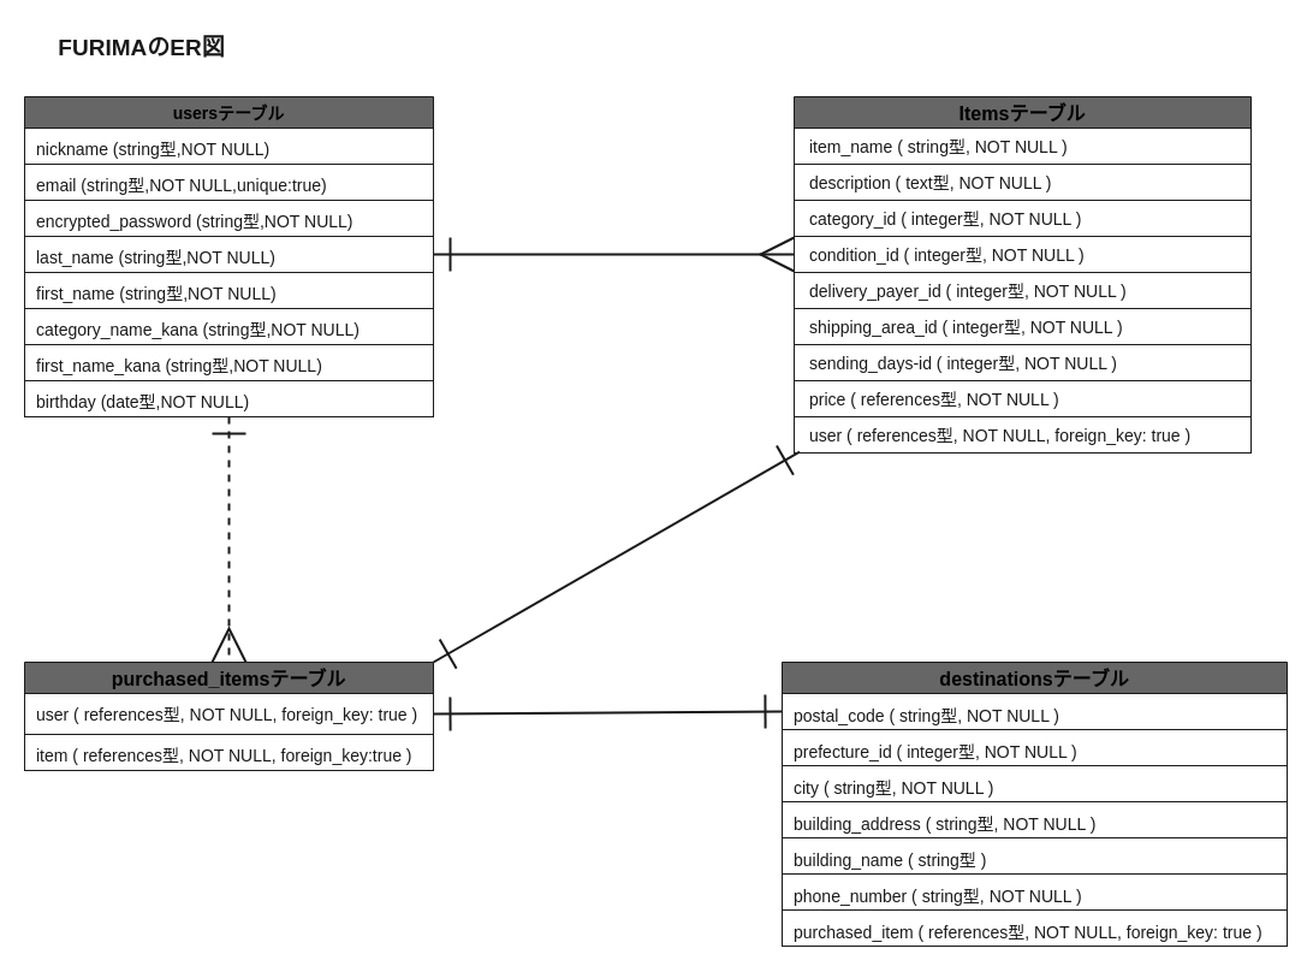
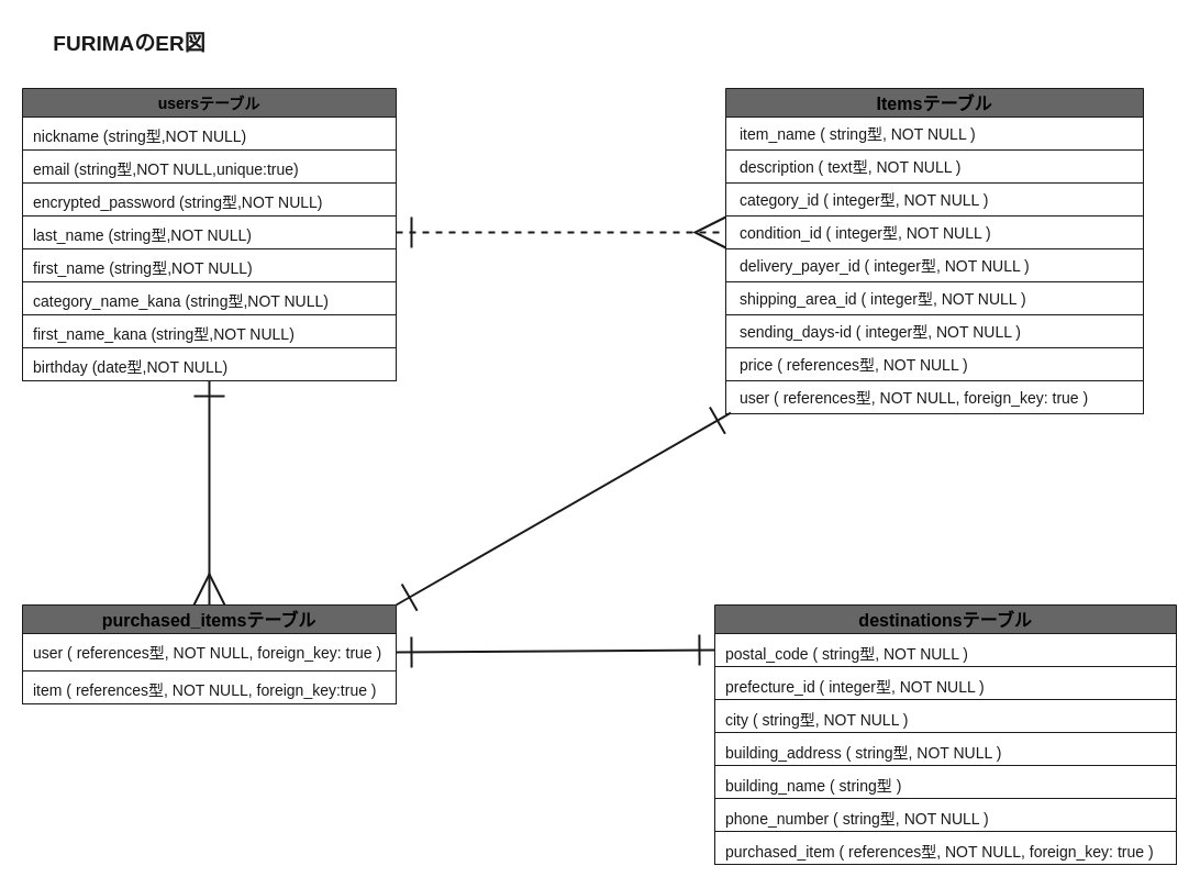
- <mxCell id="35" style="edgeStyle=none;html=1;exitX=1;exitY=0.5;exitDx=0;exitDy=0;entryX=0;entryY=0.5;entryDx=0;entryDy=0;fontSize=16;startArrow=ERone;startFill=0;endArrow=ERmany;endFill=0;startSize=25;endSize=25;strokeWidth=2;fontColor=#1A1A1A;labelBorderColor=none;strokeColor=#1A1A1A;" parent="1" source="25" target="14" edge="1"><mxGeometry relative="1" as="geometry" /></mxCell>
+ <mxCell id="35" style="edgeStyle=none;html=1;exitX=1;exitY=0.5;exitDx=0;exitDy=0;entryX=0;entryY=0.5;entryDx=0;entryDy=0;fontSize=16;startArrow=ERone;startFill=0;endArrow=ERmany;endFill=0;startSize=25;endSize=25;strokeWidth=2;fontColor=#1A1A1A;labelBorderColor=none;strokeColor=#1A1A1A;dashed=1;" parent="1" source="25" target="14" edge="1"><mxGeometry relative="1" as="geometry" /></mxCell>
- <mxCell id="20" style="edgeStyle=none;html=1;entryX=0.5;entryY=0;entryDx=0;entryDy=0;fontSize=16;startArrow=ERone;startFill=0;endArrow=ERmany;endFill=0;startSize=25;endSize=25;strokeWidth=2;fontColor=#1A1A1A;labelBorderColor=none;strokeColor=#1A1A1A;dashed=1;" parent="1" source="21" target="31" edge="1"><mxGeometry relative="1" as="geometry" /></mxCell>
+ <mxCell id="20" style="edgeStyle=none;html=1;entryX=0.5;entryY=0;entryDx=0;entryDy=0;fontSize=16;startArrow=ERone;startFill=0;endArrow=ERmany;endFill=0;startSize=25;endSize=25;strokeWidth=2;fontColor=#1A1A1A;labelBorderColor=none;strokeColor=#1A1A1A;" parent="1" source="21" target="31" edge="1"><mxGeometry relative="1" as="geometry" /></mxCell>
